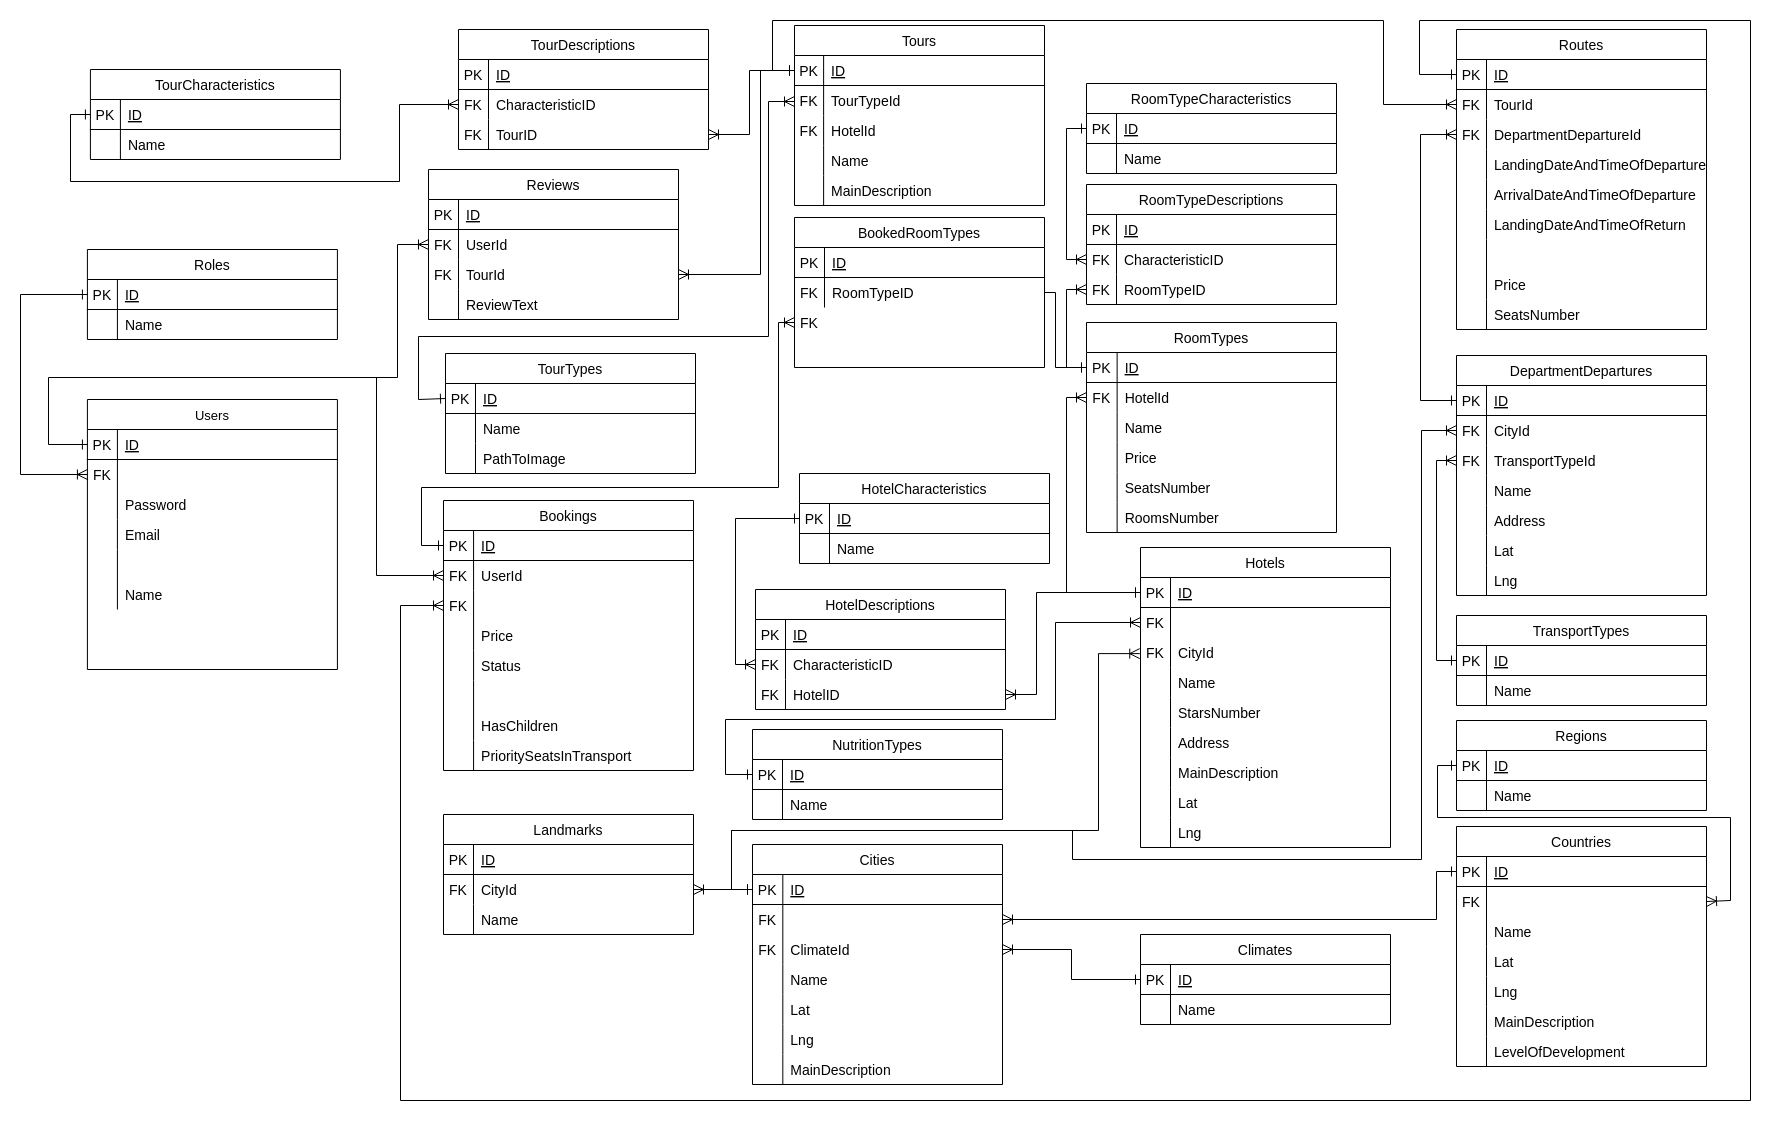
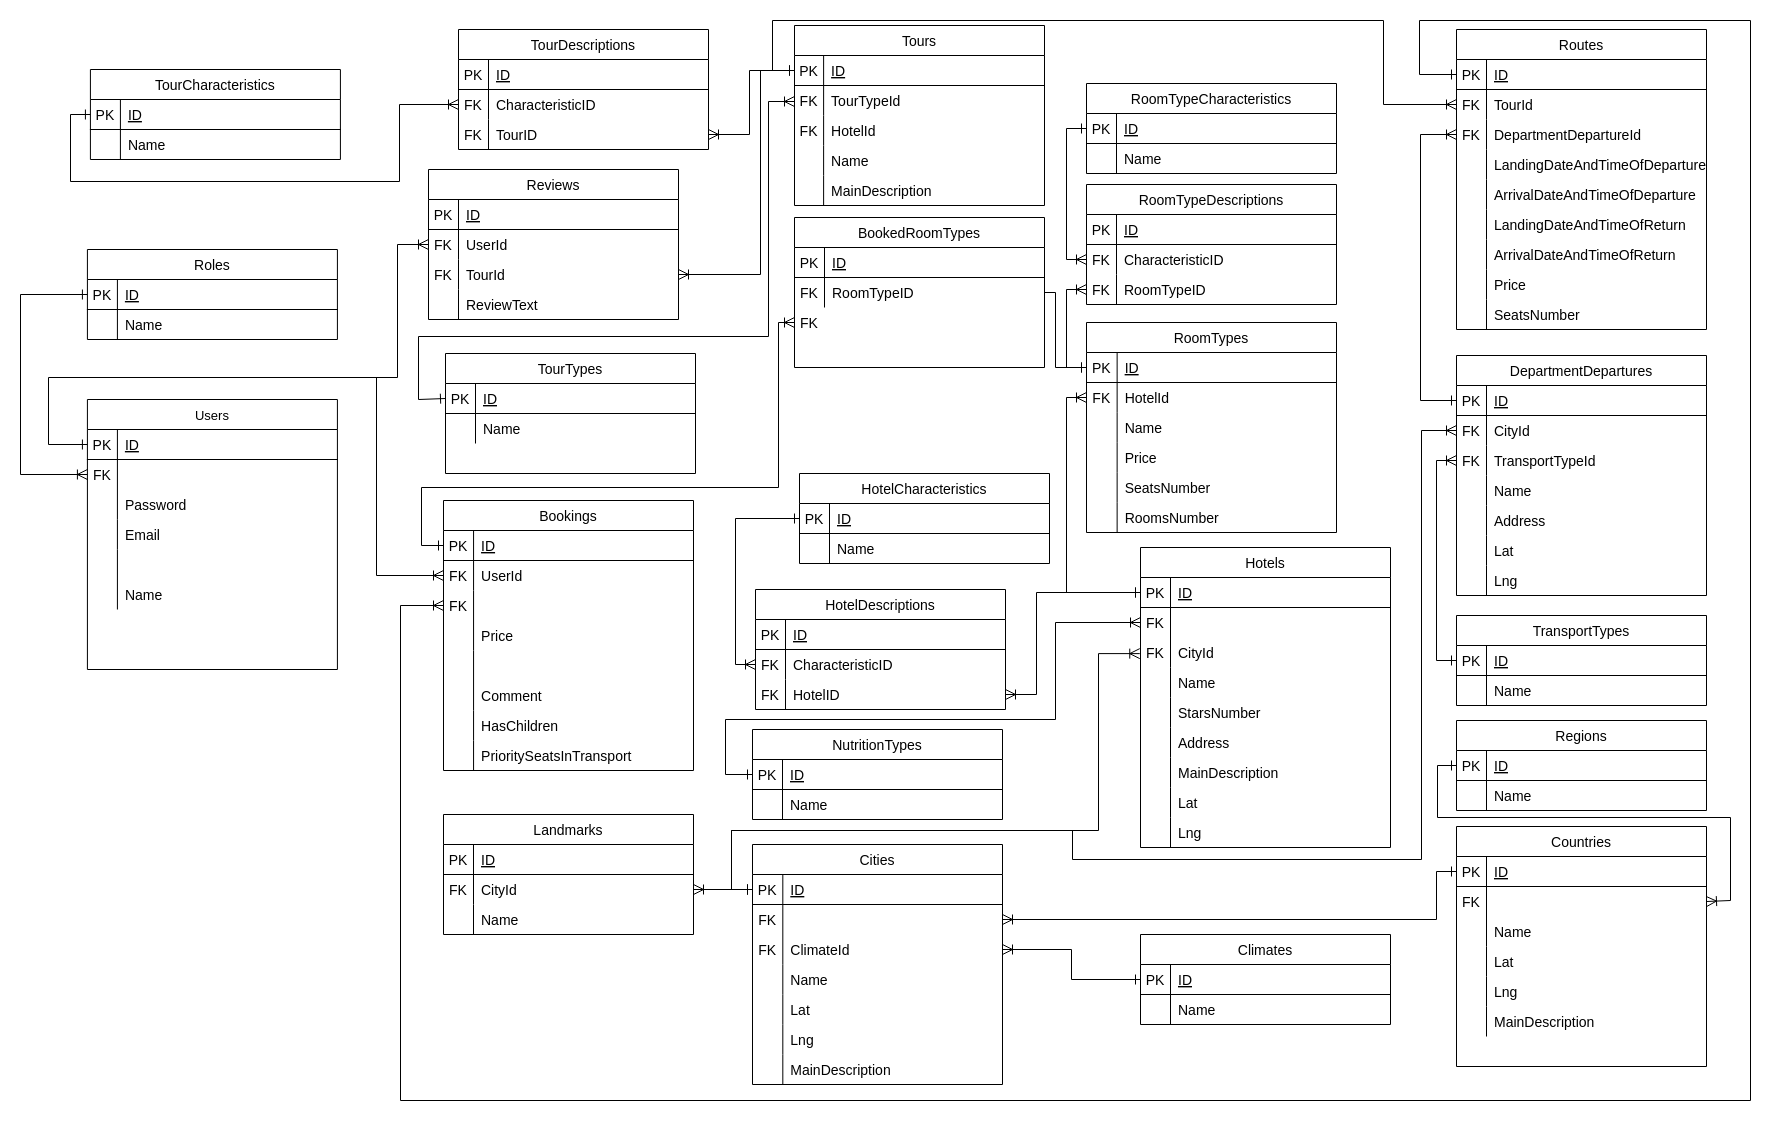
+ <mxCell id="214" value="ArrivalDateAndTimeOfReturn" style="shape=partialRectangle;overflow=hidden;connectable=0;fillColor=none;top=0;left=0;bottom=0;right=0;align=left;spacingLeft=6;fontSize=14;fontStyle=0" parent="212" vertex="1"><mxGeometry x="30" width="220" height="30" as="geometry"><mxRectangle width="220" height="30" as="alternateBounds" /></mxGeometry></mxCell>
- <mxCell id="72" value="PathToImage" style="shape=partialRectangle;overflow=hidden;connectable=0;fillColor=none;top=0;left=0;bottom=0;right=0;align=left;spacingLeft=6;fontSize=14;fontStyle=0" parent="70" vertex="1"><mxGeometry x="30" width="220" height="30" as="geometry"><mxRectangle width="220" height="30" as="alternateBounds" /></mxGeometry></mxCell>
- <mxCell id="53" value="Status" style="shape=partialRectangle;overflow=hidden;connectable=0;fillColor=none;top=0;left=0;bottom=0;right=0;align=left;spacingLeft=6;fontSize=14;fontStyle=0" parent="51" vertex="1"><mxGeometry x="30.069" width="219.931" height="30" as="geometry"><mxRectangle width="219.931" height="30" as="alternateBounds" /></mxGeometry></mxCell>
+ <mxCell id="56" value="Comment" style="shape=partialRectangle;overflow=hidden;connectable=0;fillColor=none;top=0;left=0;bottom=0;right=0;align=left;spacingLeft=6;fontSize=14;fontStyle=0" parent="54" vertex="1"><mxGeometry x="30.069" width="219.931" height="30" as="geometry"><mxRectangle width="219.931" height="30" as="alternateBounds" /></mxGeometry></mxCell>
- <mxCell id="162" value="LevelOfDevelopment" style="shape=partialRectangle;overflow=hidden;connectable=0;fillColor=none;top=0;left=0;bottom=0;right=0;align=left;spacingLeft=6;fontSize=14;fontStyle=0" parent="160" vertex="1"><mxGeometry x="30" width="220" height="30" as="geometry"><mxRectangle width="220" height="30" as="alternateBounds" /></mxGeometry></mxCell>
